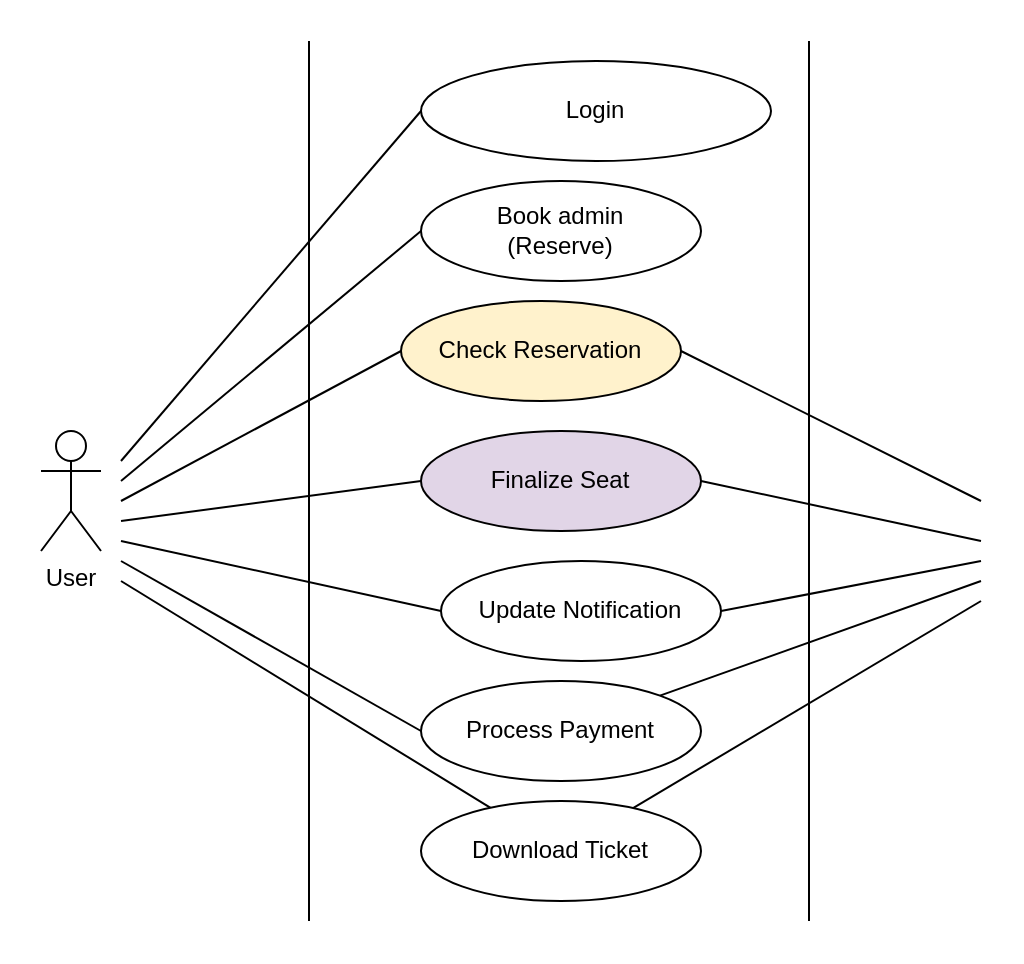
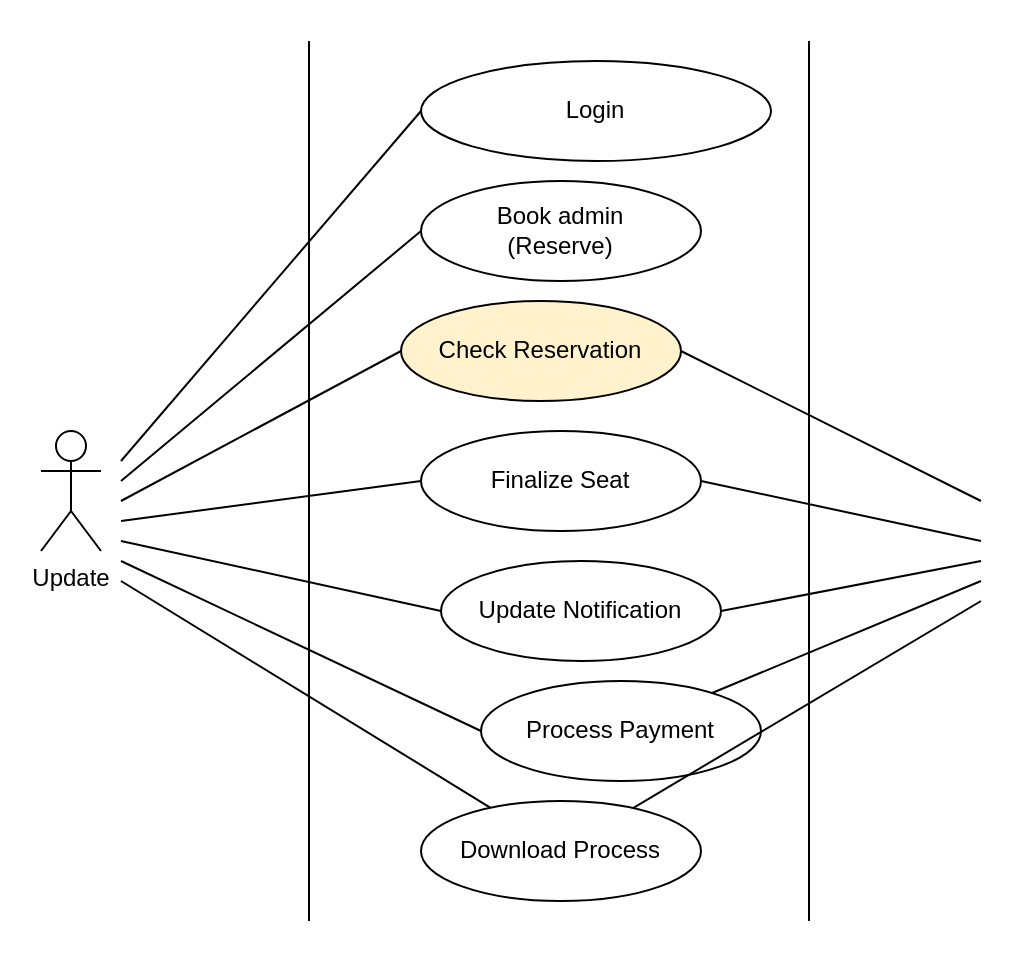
- <mxCell id="9" value="Finalize Seat" style="ellipse;whiteSpace=wrap;html=1;fillColor=#e1d5e7;" parent="1" vertex="1"><mxGeometry x="210" y="215" width="140" height="50" as="geometry" /></mxCell>
+ <mxCell id="9" value="Finalize Seat" style="ellipse;whiteSpace=wrap;html=1;" parent="1" vertex="1"><mxGeometry x="210" y="215" width="140" height="50" as="geometry" /></mxCell>
- <mxCell id="2" value="User" style="shape=umlActor;verticalLabelPosition=bottom;verticalAlign=top;html=1;" parent="1" vertex="1"><mxGeometry x="20" y="215" width="30" height="60" as="geometry" /></mxCell>
+ <mxCell id="2" value="Update" style="shape=umlActor;verticalLabelPosition=bottom;verticalAlign=top;html=1;" parent="1" vertex="1"><mxGeometry x="20" y="215" width="30" height="60" as="geometry" /></mxCell>
- <mxCell id="20" value="Process Payment" style="ellipse;whiteSpace=wrap;html=1;" vertex="1" parent="1"><mxGeometry x="210" y="340" width="140" height="50" as="geometry" /></mxCell>
+ <mxCell id="20" value="Process Payment" style="ellipse;whiteSpace=wrap;html=1;" vertex="1" parent="1"><mxGeometry x="240" y="340" width="140" height="50" as="geometry" /></mxCell>
- <mxCell id="23" value="Download Ticket" style="ellipse;whiteSpace=wrap;html=1;" vertex="1" parent="1"><mxGeometry x="210" y="400" width="140" height="50" as="geometry" /></mxCell>
+ <mxCell id="23" value="Download Process" style="ellipse;whiteSpace=wrap;html=1;" vertex="1" parent="1"><mxGeometry x="210" y="400" width="140" height="50" as="geometry" /></mxCell>
